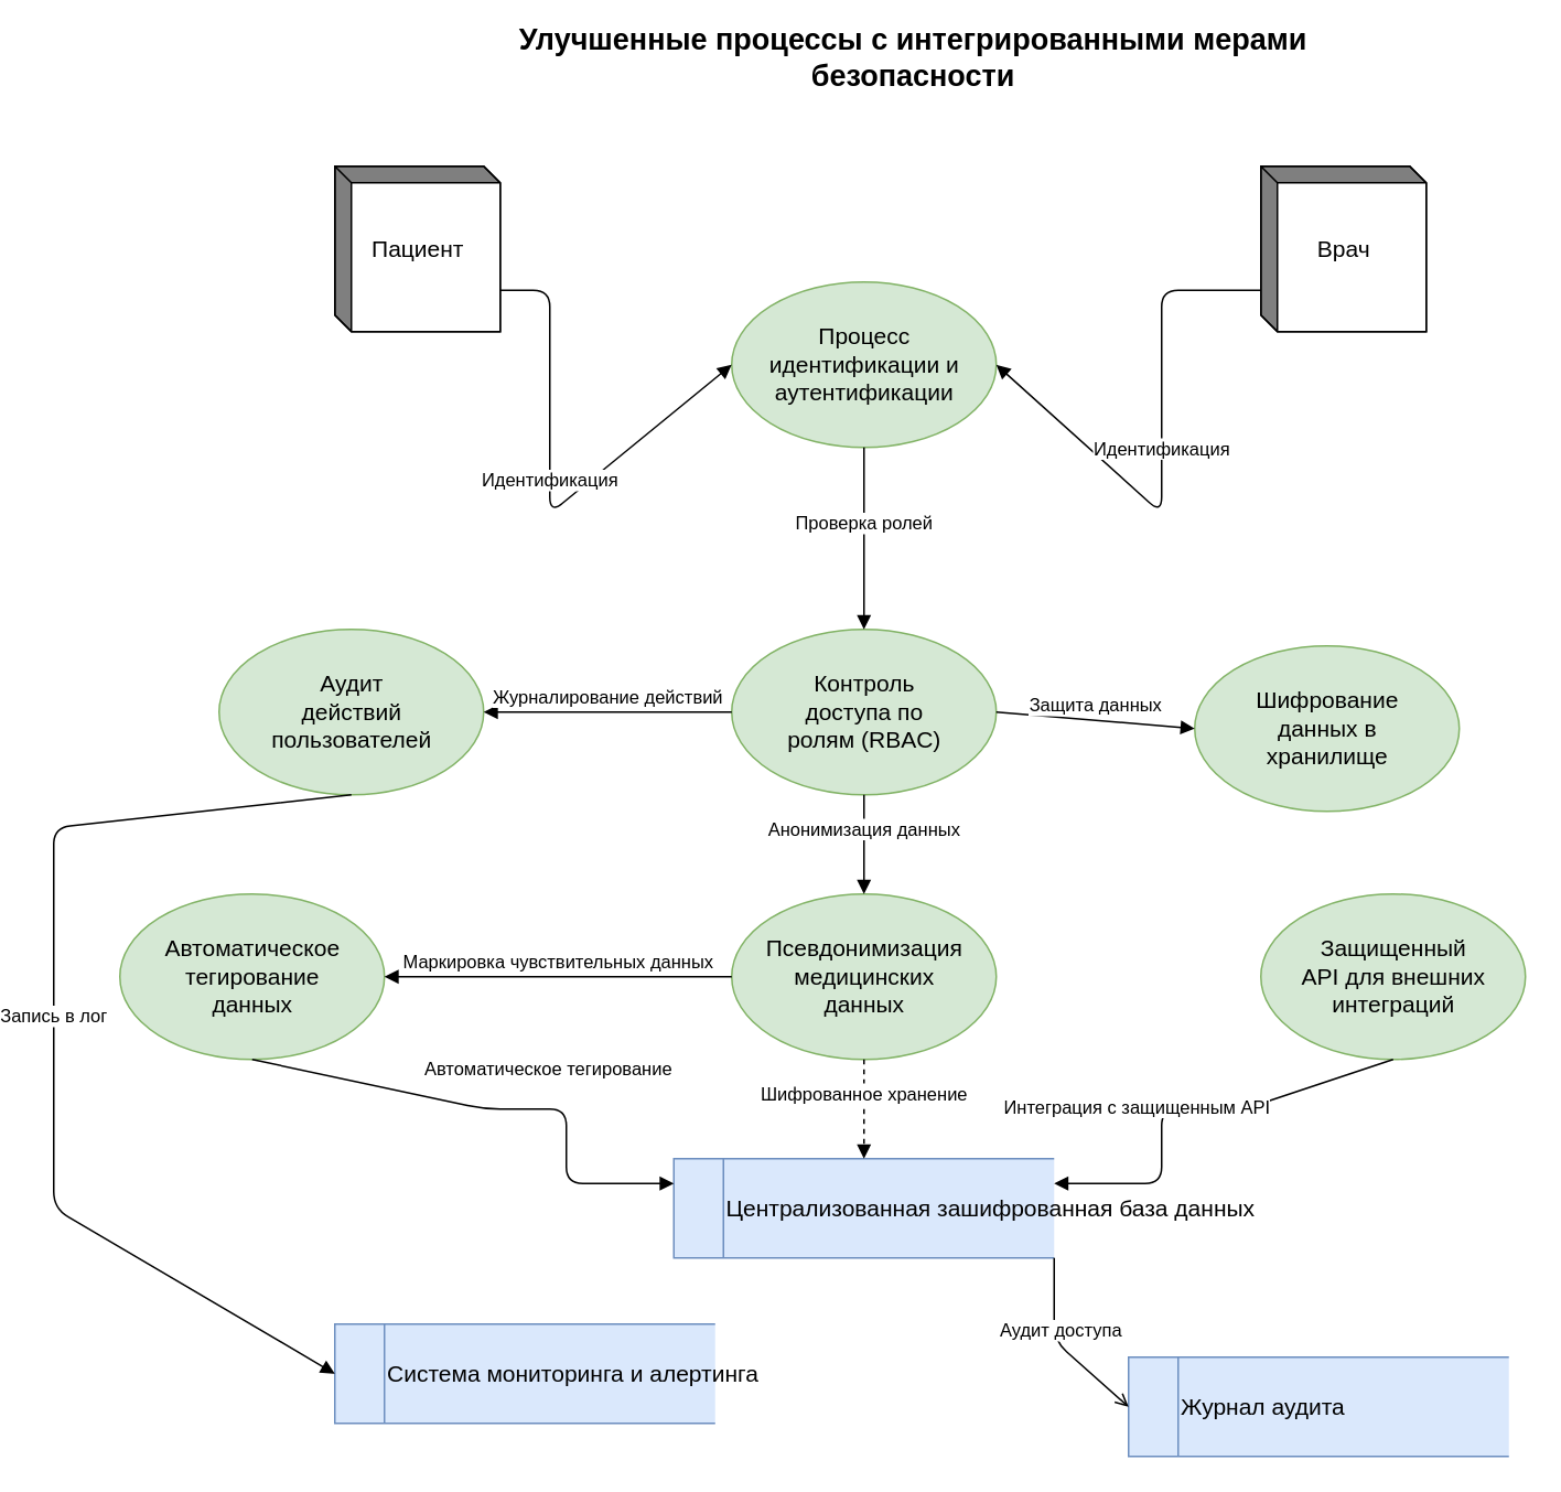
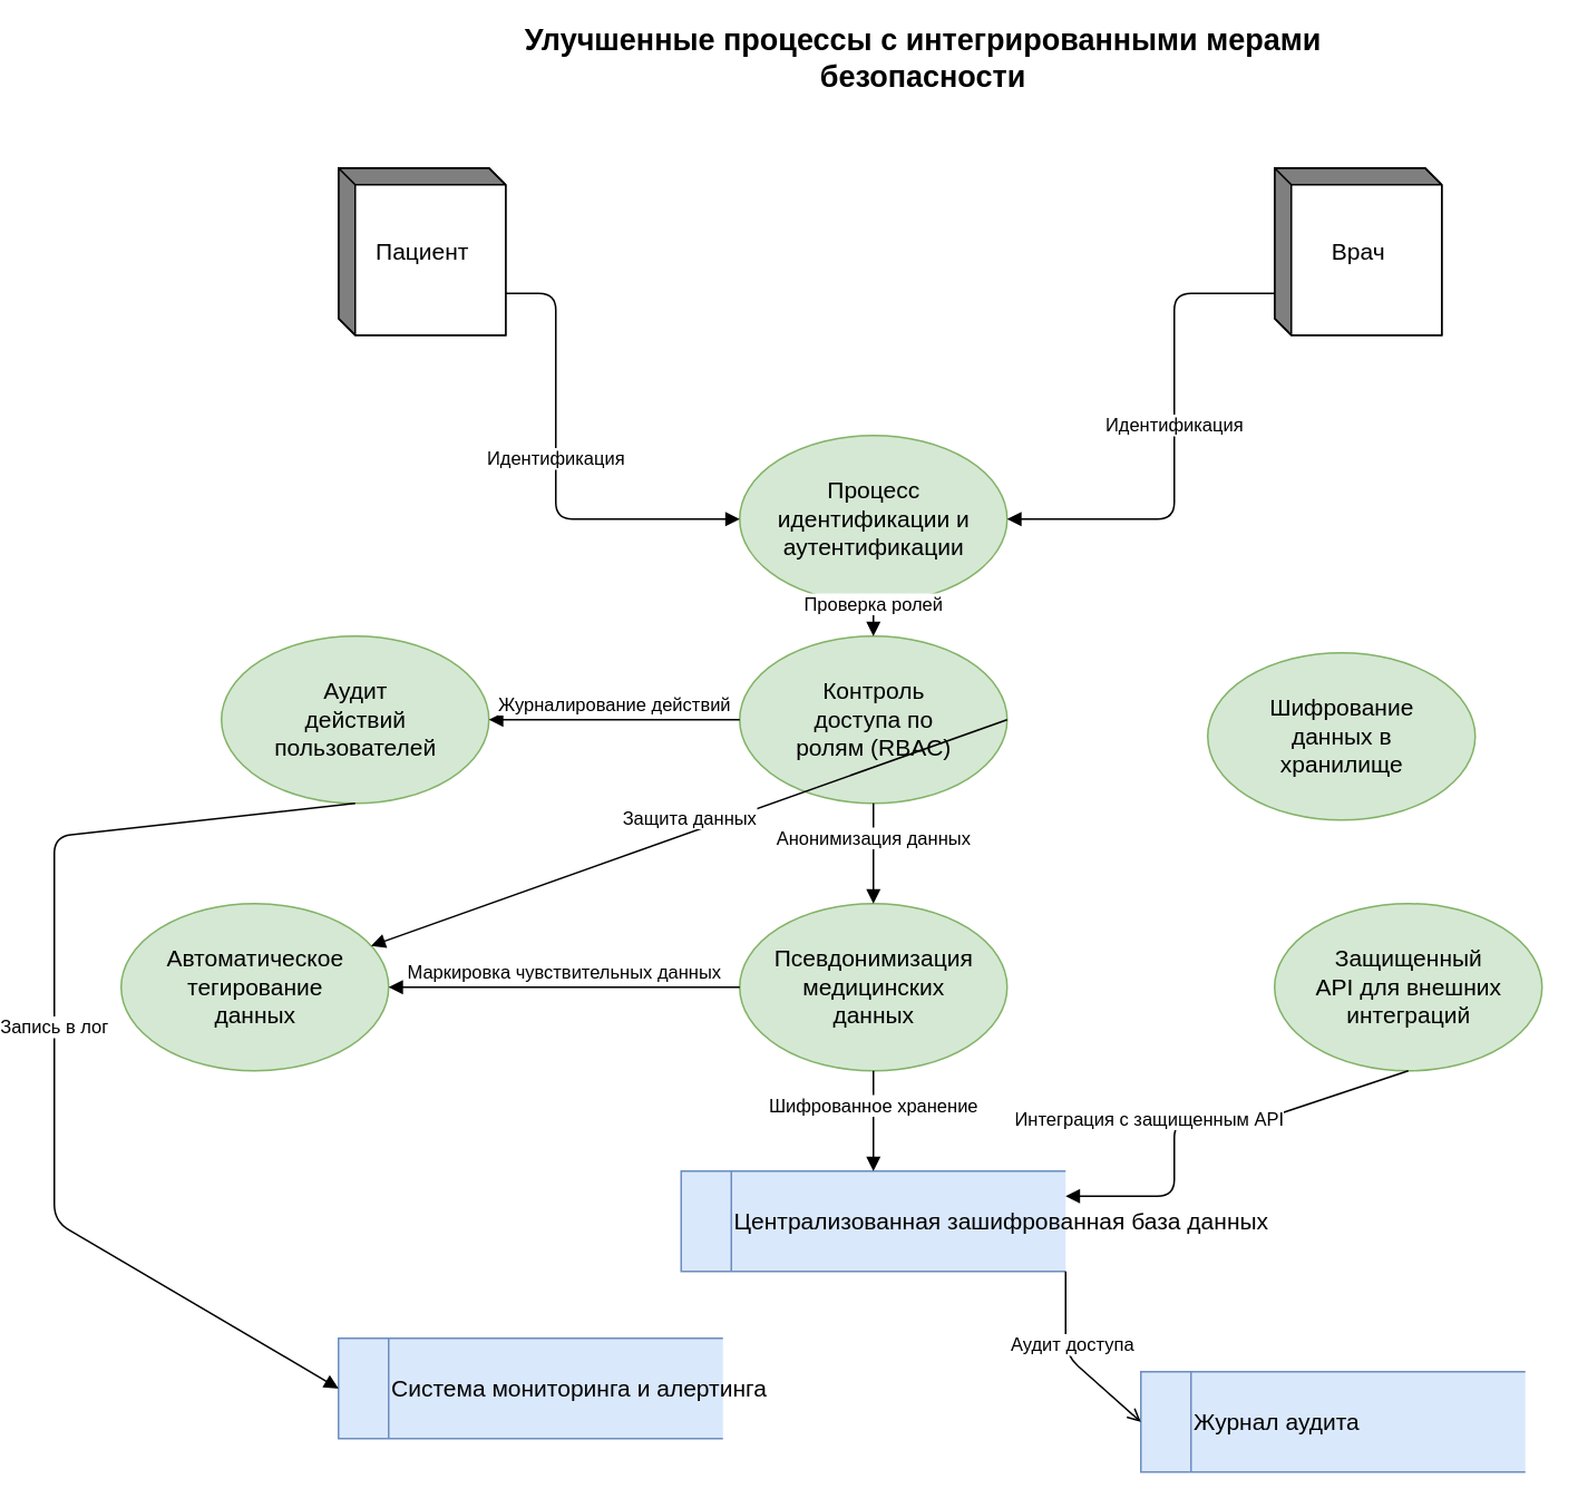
- <mxCell id="5" value="Процесс&#10;идентификации и&#10;аутентификации" style="shape=ellipse;html=1;dashed=0;whitespace=wrap;perimeter=ellipsePerimeter;fontSize=14;fillColor=#d5e8d4;strokeColor=#82b366;" parent="1" vertex="1"><mxGeometry x="430" y="170" width="160" height="100" as="geometry" /></mxCell>
+ <mxCell id="5" value="Процесс&#10;идентификации и&#10;аутентификации" style="shape=ellipse;html=1;dashed=0;whitespace=wrap;perimeter=ellipsePerimeter;fontSize=14;fillColor=#d5e8d4;strokeColor=#82b366;" parent="1" vertex="1"><mxGeometry x="430" y="260" width="160" height="100" as="geometry" /></mxCell>
- <mxCell id="19" value="Защита данных" style="html=1;verticalAlign=bottom;endArrow=block;entryX=0;entryY=0.5;exitX=1;exitY=0.5;" parent="1" source="7" target="6" edge="1"><mxGeometry width="80" relative="1" as="geometry"><mxPoint x="590" y="430" as="sourcePoint" /><mxPoint x="670" y="430" as="targetPoint" /></mxGeometry></mxCell>
+ <mxCell id="19" value="Защита данных" style="html=1;verticalAlign=bottom;endArrow=block;exitX=1;exitY=0.5;" parent="1" source="7" target="11" edge="1"><mxGeometry width="80" relative="1" as="geometry"><mxPoint x="590" y="430" as="sourcePoint" /><mxPoint x="670" y="430" as="targetPoint" /></mxGeometry></mxCell>
- <mxCell id="26" value="Автоматическое тегирование" style="html=1;verticalAlign=bottom;endArrow=block;entryX=0;entryY=0.25;exitX=0.5;exitY=1;" parent="1" source="11" target="12" edge="1"><mxGeometry x="0.2" y="15" width="80" relative="1" as="geometry"><mxPoint x="310" y="670" as="sourcePoint" /><mxPoint x="390" y="670" as="targetPoint" /><Array as="points"><mxPoint x="280" y="670" /><mxPoint x="330" y="670" /><mxPoint x="330" y="715" /></Array><mxPoint as="offset" /></mxGeometry></mxCell>
- <mxCell id="22" value="Шифрованное хранение" style="html=1;verticalAlign=bottom;endArrow=block;entryX=0.5;entryY=0;exitX=0.5;exitY=1;dashed=1;" parent="1" source="9" target="12" edge="1"><mxGeometry width="80" relative="1" as="geometry"><mxPoint x="440" y="670" as="sourcePoint" /><mxPoint x="520" y="670" as="targetPoint" /></mxGeometry></mxCell>
+ <mxCell id="22" value="Шифрованное хранение" style="html=1;verticalAlign=bottom;endArrow=block;entryX=0.5;entryY=0;exitX=0.5;exitY=1;" parent="1" source="9" target="12" edge="1"><mxGeometry width="80" relative="1" as="geometry"><mxPoint x="440" y="670" as="sourcePoint" /><mxPoint x="520" y="670" as="targetPoint" /></mxGeometry></mxCell>
